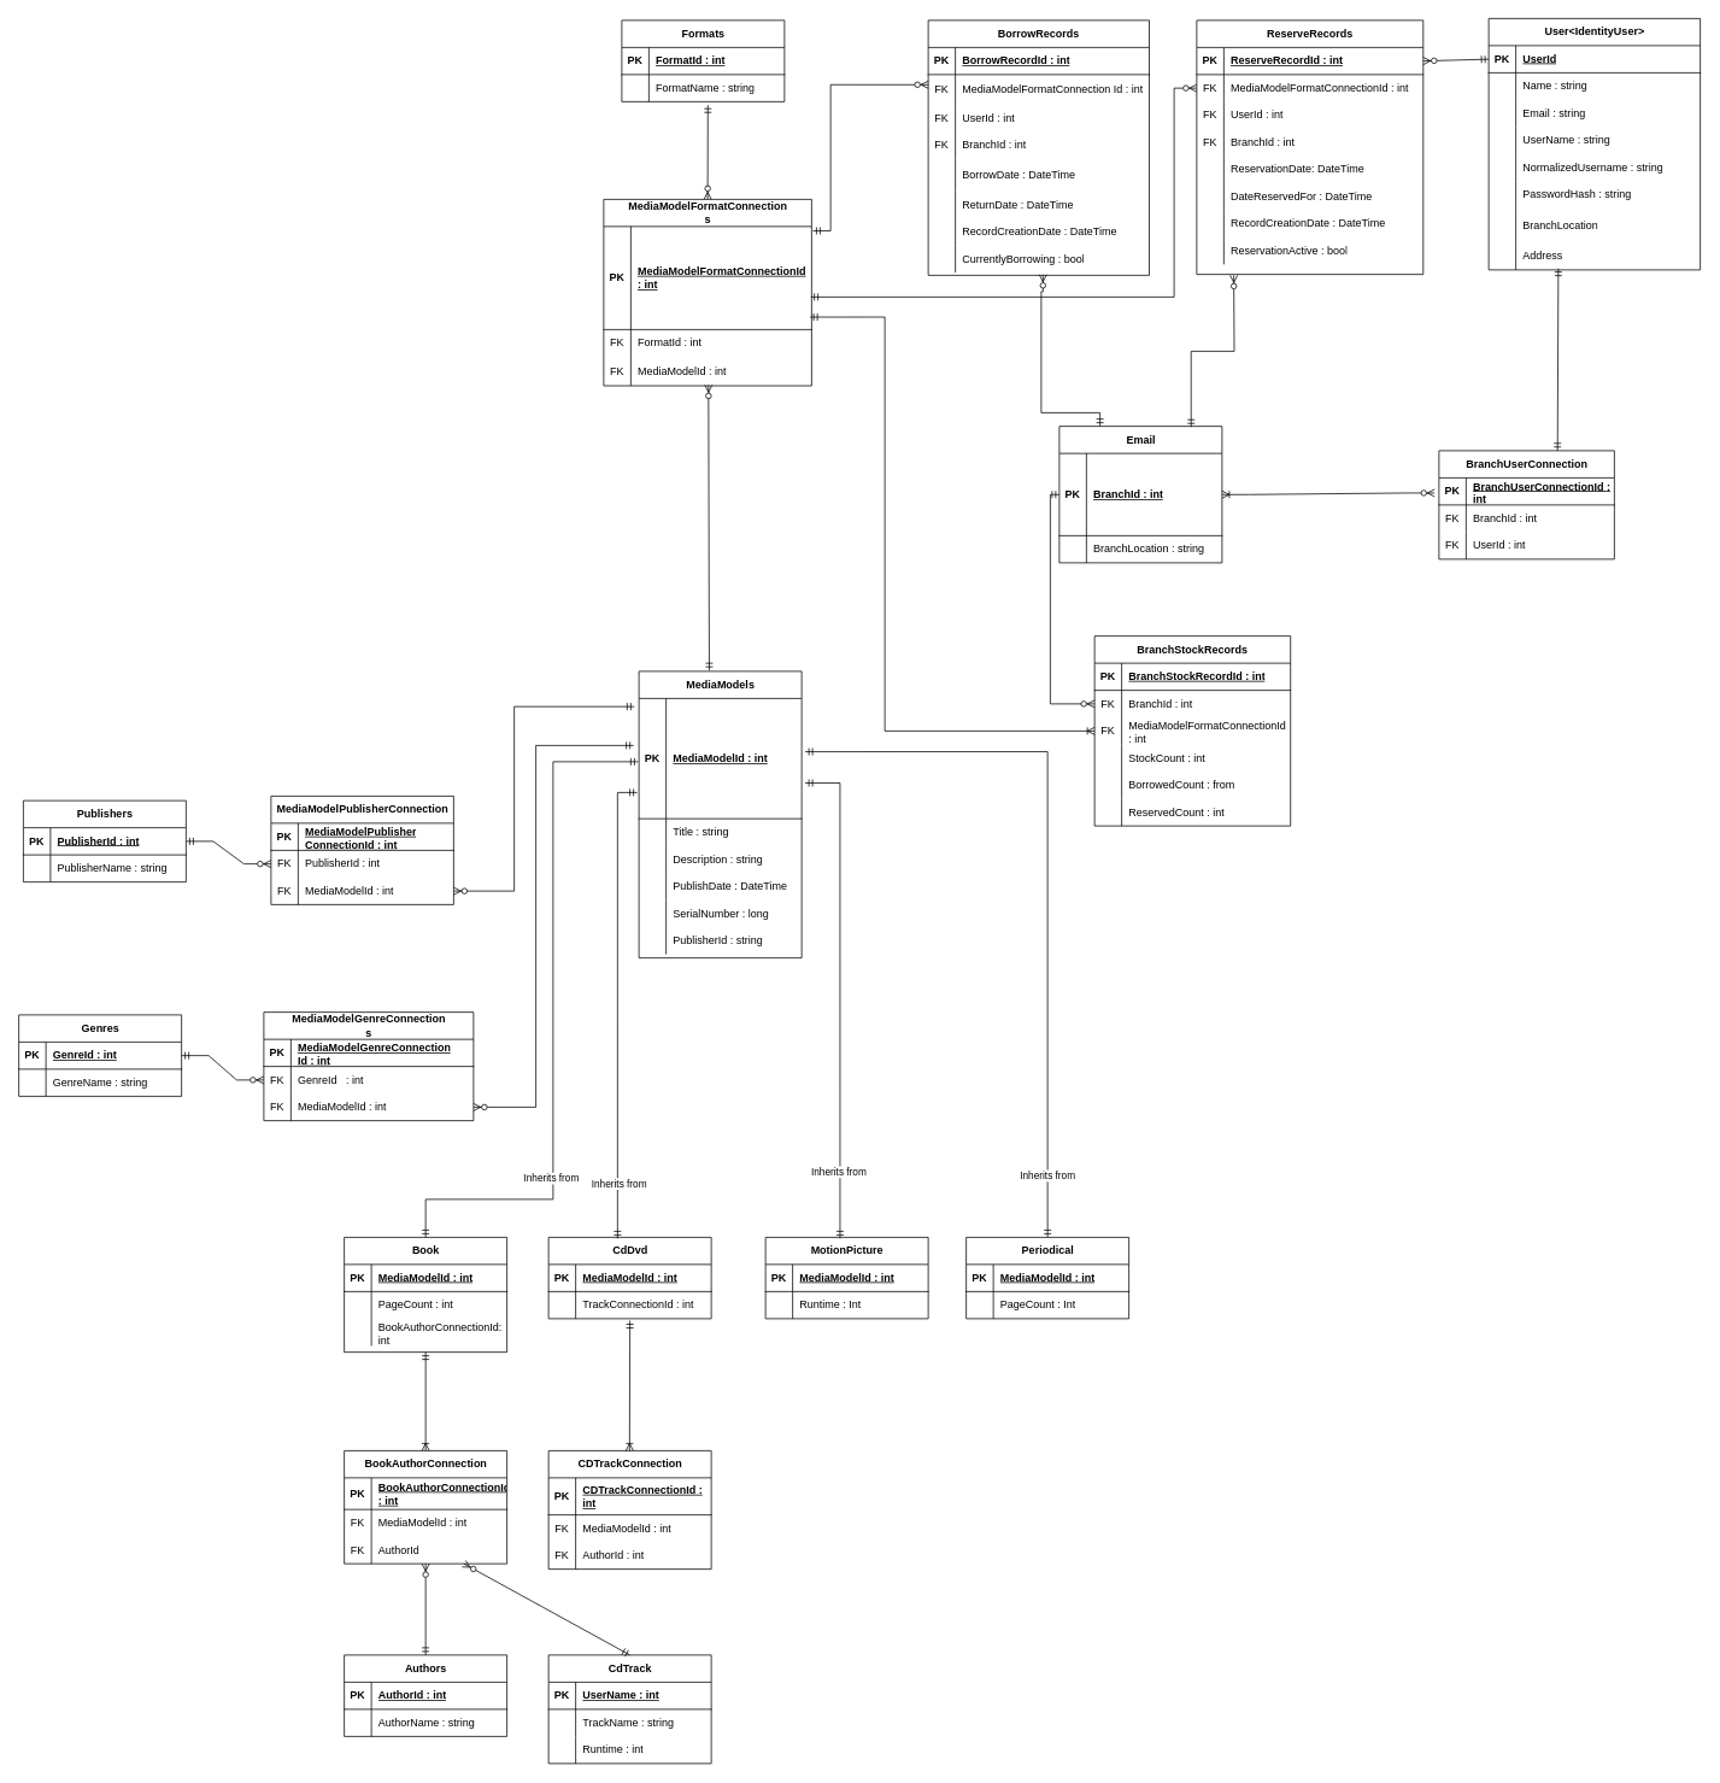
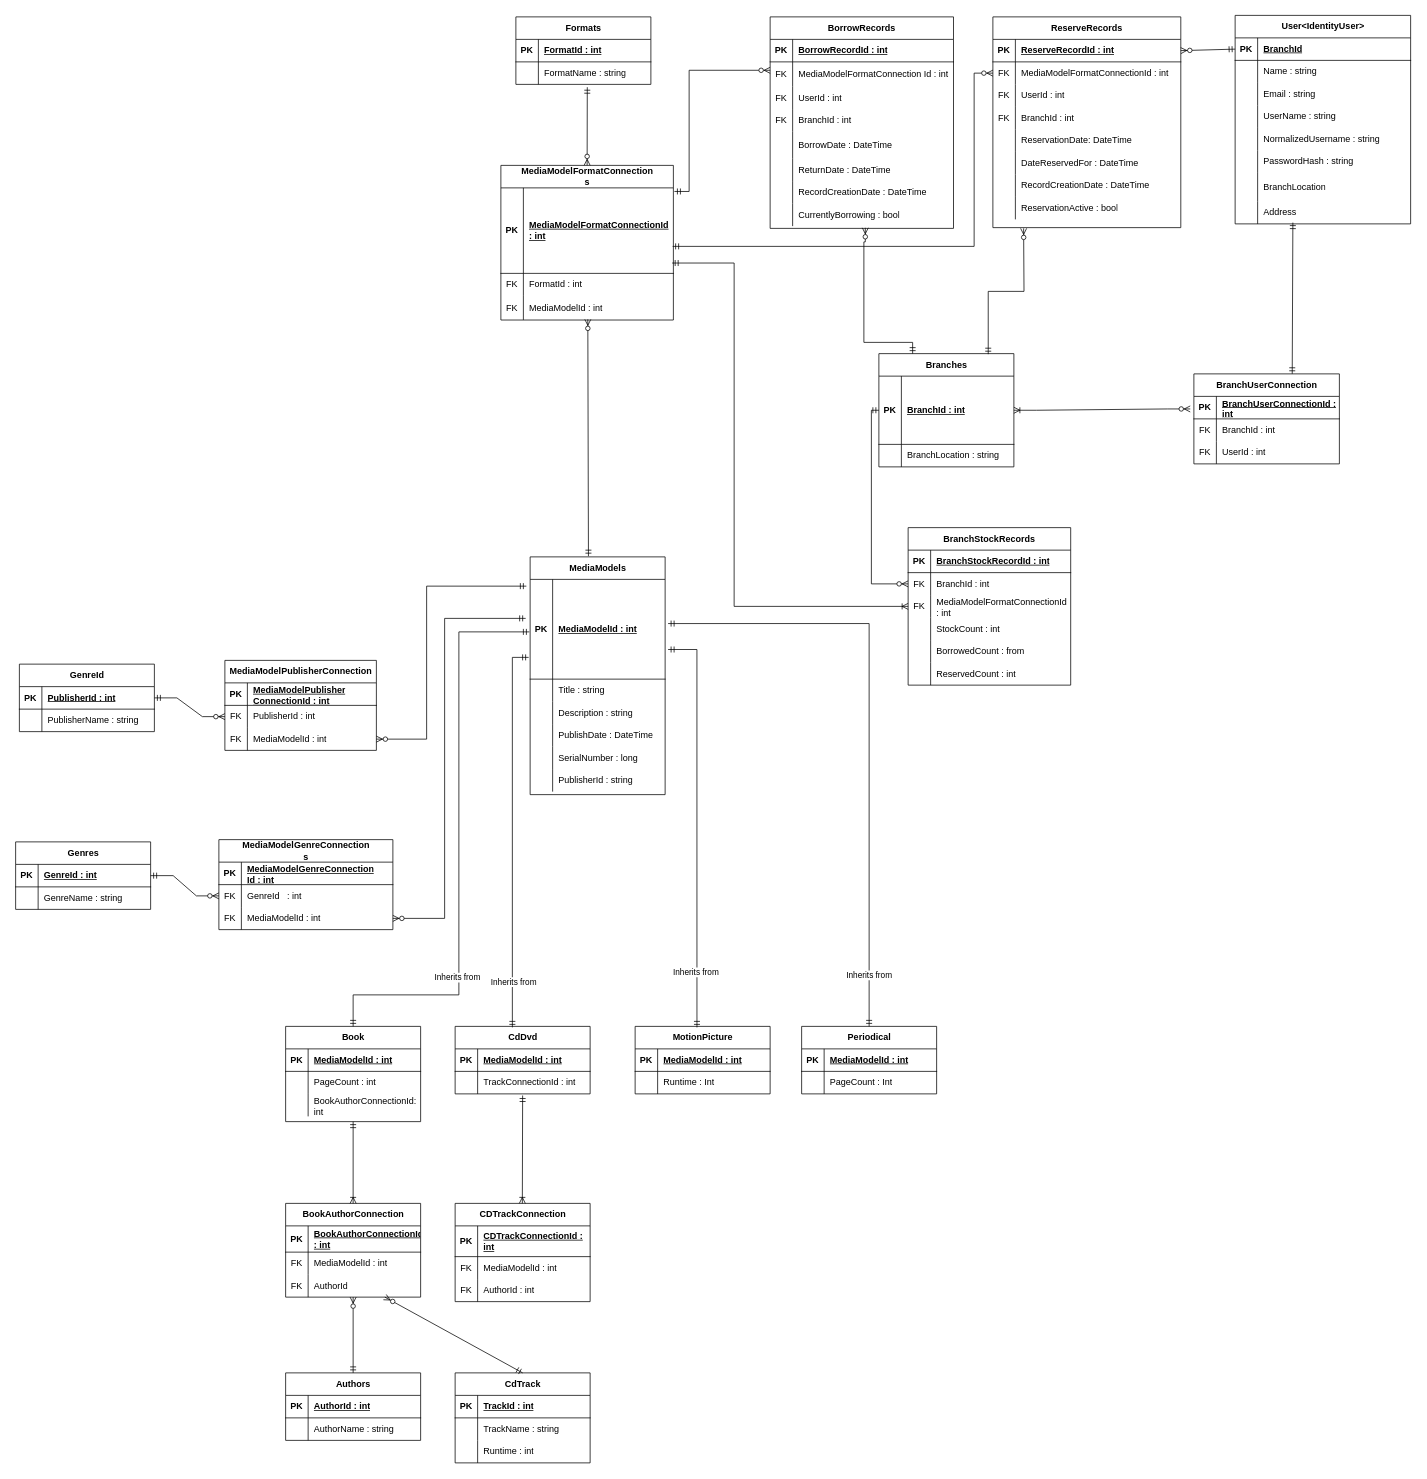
- <mxCell id="255" value="UserId" style="shape=partialRectangle;connectable=0;fillColor=none;top=0;left=0;bottom=0;right=0;align=left;spacingLeft=6;fontStyle=5;overflow=hidden;whiteSpace=wrap;html=1;" vertex="1" parent="253"><mxGeometry x="30" width="204" height="30" as="geometry"><mxRectangle width="204" height="30" as="alternateBounds" /></mxGeometry></mxCell>
+ <mxCell id="255" value="BranchId" style="shape=partialRectangle;connectable=0;fillColor=none;top=0;left=0;bottom=0;right=0;align=left;spacingLeft=6;fontStyle=5;overflow=hidden;whiteSpace=wrap;html=1;" vertex="1" parent="253"><mxGeometry x="30" width="204" height="30" as="geometry"><mxRectangle width="204" height="30" as="alternateBounds" /></mxGeometry></mxCell>
- <mxCell id="29" value="&lt;div&gt;Email&lt;/div&gt;" style="shape=table;startSize=30;container=1;collapsible=1;childLayout=tableLayout;fixedRows=1;rowLines=0;fontStyle=1;align=center;resizeLast=1;html=1;" vertex="1" parent="1"><mxGeometry x="1171" y="471" width="180" height="151" as="geometry" /></mxCell>
+ <mxCell id="29" value="&lt;div&gt;Branches&lt;/div&gt;" style="shape=table;startSize=30;container=1;collapsible=1;childLayout=tableLayout;fixedRows=1;rowLines=0;fontStyle=1;align=center;resizeLast=1;html=1;" vertex="1" parent="1"><mxGeometry x="1171" y="471" width="180" height="151" as="geometry" /></mxCell>
- <mxCell id="89" value="Publishers" style="shape=table;startSize=30;container=1;collapsible=1;childLayout=tableLayout;fixedRows=1;rowLines=0;fontStyle=1;align=center;resizeLast=1;html=1;" vertex="1" parent="1"><mxGeometry x="25" y="885" width="180" height="90" as="geometry" /></mxCell>
+ <mxCell id="89" value="GenreId" style="shape=table;startSize=30;container=1;collapsible=1;childLayout=tableLayout;fixedRows=1;rowLines=0;fontStyle=1;align=center;resizeLast=1;html=1;" vertex="1" parent="1"><mxGeometry x="25" y="885" width="180" height="90" as="geometry" /></mxCell>
- <mxCell id="177" value="UserName : int" style="shape=partialRectangle;connectable=0;fillColor=none;top=0;left=0;bottom=0;right=0;align=left;spacingLeft=6;fontStyle=5;overflow=hidden;whiteSpace=wrap;html=1;" vertex="1" parent="175"><mxGeometry x="30" width="150" height="30" as="geometry"><mxRectangle width="150" height="30" as="alternateBounds" /></mxGeometry></mxCell>
+ <mxCell id="177" value="TrackId : int" style="shape=partialRectangle;connectable=0;fillColor=none;top=0;left=0;bottom=0;right=0;align=left;spacingLeft=6;fontStyle=5;overflow=hidden;whiteSpace=wrap;html=1;" vertex="1" parent="175"><mxGeometry x="30" width="150" height="30" as="geometry"><mxRectangle width="150" height="30" as="alternateBounds" /></mxGeometry></mxCell>
